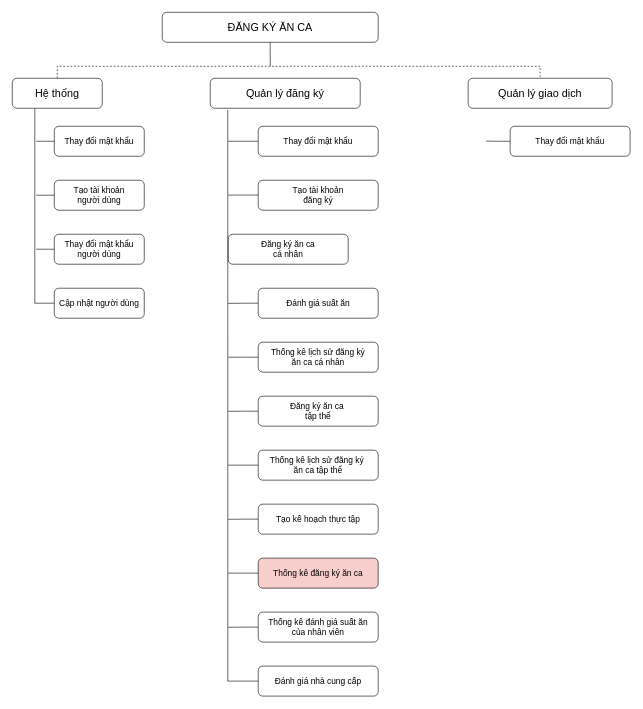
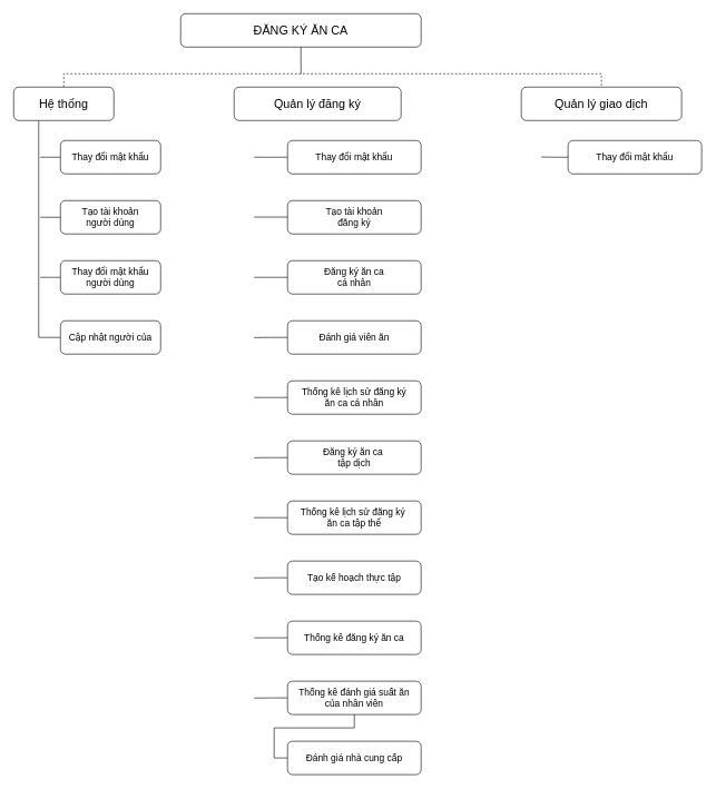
- <mxCell id="20" value="&lt;span style=&quot;font-size: 14px&quot;&gt;Đăng ký ăn ca&lt;br&gt;cá nhân&lt;br&gt;&lt;/span&gt;" style="rounded=1;whiteSpace=wrap;html=1;" vertex="1" parent="1"><mxGeometry x="380" y="390" width="200" height="50" as="geometry" /></mxCell>
+ <mxCell id="20" value="&lt;span style=&quot;font-size: 14px&quot;&gt;Đăng ký ăn ca&lt;br&gt;cá nhân&lt;br&gt;&lt;/span&gt;" style="rounded=1;whiteSpace=wrap;html=1;" vertex="1" parent="1"><mxGeometry x="430" y="390" width="200" height="50" as="geometry" /></mxCell>
- <mxCell id="15" value="&lt;span style=&quot;font-size: 14px&quot;&gt;Cập nhật người dùng&lt;/span&gt;" style="rounded=1;whiteSpace=wrap;html=1;" vertex="1" parent="1"><mxGeometry x="90" y="480" width="150" height="50" as="geometry" /></mxCell>
+ <mxCell id="15" value="&lt;span style=&quot;font-size: 14px&quot;&gt;Cập nhật người của&lt;/span&gt;" style="rounded=1;whiteSpace=wrap;html=1;" vertex="1" parent="1"><mxGeometry x="90" y="480" width="150" height="50" as="geometry" /></mxCell>
- <mxCell id="22" value="&lt;span style=&quot;font-size: 14px&quot;&gt;Đánh giá suất ăn&lt;/span&gt;" style="rounded=1;whiteSpace=wrap;html=1;" vertex="1" parent="1"><mxGeometry x="430" y="480" width="200" height="50" as="geometry" /></mxCell>
+ <mxCell id="22" value="&lt;span style=&quot;font-size: 14px&quot;&gt;Đánh giá viên ăn&lt;/span&gt;" style="rounded=1;whiteSpace=wrap;html=1;" vertex="1" parent="1"><mxGeometry x="430" y="480" width="200" height="50" as="geometry" /></mxCell>
- <mxCell id="35" style="edgeStyle=orthogonalEdgeStyle;rounded=0;orthogonalLoop=1;jettySize=auto;html=1;exitX=0;exitY=0.5;exitDx=0;exitDy=0;entryX=0.117;entryY=1.056;entryDx=0;entryDy=0;entryPerimeter=0;endArrow=none;endFill=0;" edge="1" parent="1" source="36" target="7"><mxGeometry relative="1" as="geometry" /></mxCell>
+ <mxCell id="35" style="edgeStyle=orthogonalEdgeStyle;rounded=0;orthogonalLoop=1;jettySize=auto;html=1;exitX=0;exitY=0.5;exitDx=0;exitDy=0;endArrow=none;endFill=0;" edge="1" parent="1" source="36" target="34"><mxGeometry relative="1" as="geometry" /></mxCell>
- <mxCell id="26" value="&lt;span style=&quot;font-size: 14px&quot;&gt;Đăng ký ăn ca&amp;nbsp;&lt;br&gt;tập thể&lt;br&gt;&lt;/span&gt;" style="rounded=1;whiteSpace=wrap;html=1;" vertex="1" parent="1"><mxGeometry x="430" y="660" width="200" height="50" as="geometry" /></mxCell>
+ <mxCell id="26" value="&lt;span style=&quot;font-size: 14px&quot;&gt;Đăng ký ăn ca&amp;nbsp;&lt;br&gt;tập dịch&lt;br&gt;&lt;/span&gt;" style="rounded=1;whiteSpace=wrap;html=1;" vertex="1" parent="1"><mxGeometry x="430" y="660" width="200" height="50" as="geometry" /></mxCell>
- <mxCell id="32" value="&lt;span style=&quot;font-size: 14px&quot;&gt;Thống kê đăng ký ăn ca&lt;br&gt;&lt;/span&gt;" style="rounded=1;whiteSpace=wrap;html=1;fillColor=#f8cecc;" vertex="1" parent="1"><mxGeometry x="430" y="930" width="200" height="50" as="geometry" /></mxCell>
+ <mxCell id="32" value="&lt;span style=&quot;font-size: 14px&quot;&gt;Thống kê đăng ký ăn ca&lt;br&gt;&lt;/span&gt;" style="rounded=1;whiteSpace=wrap;html=1;" vertex="1" parent="1"><mxGeometry x="430" y="930" width="200" height="50" as="geometry" /></mxCell>
